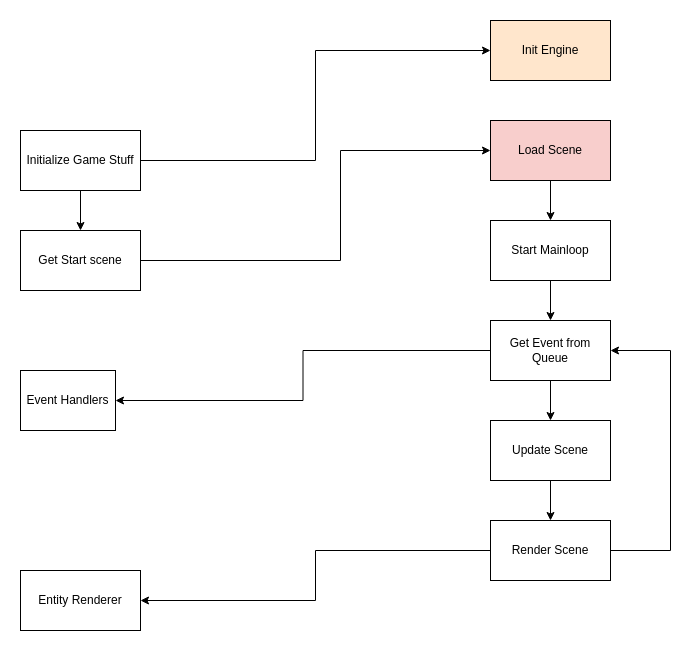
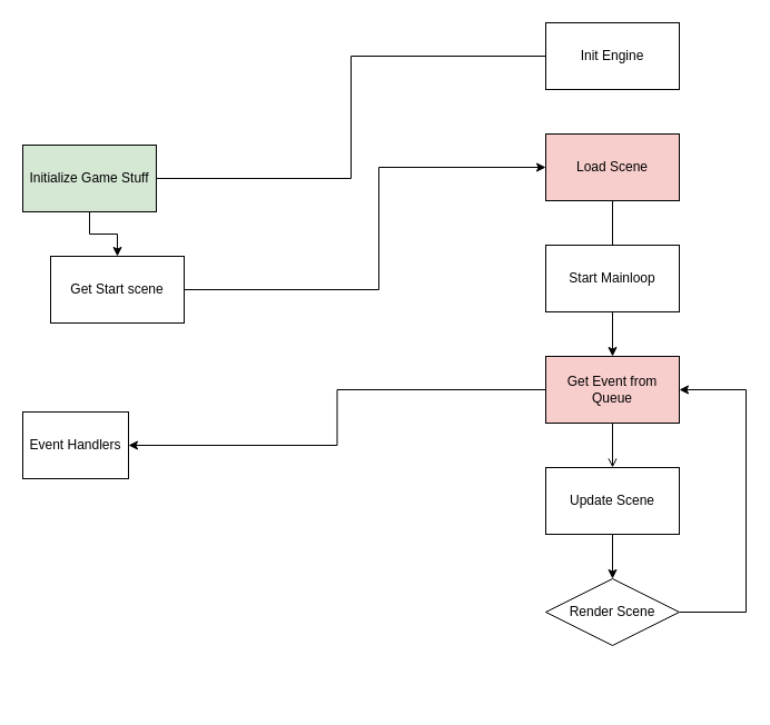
- <mxCell id="2" style="edgeStyle=orthogonalEdgeStyle;rounded=0;orthogonalLoop=1;jettySize=auto;html=1;entryX=0;entryY=0.5;entryDx=0;entryDy=0;" edge="1" parent="1" source="4" target="5"><mxGeometry relative="1" as="geometry" /></mxCell>
+ <mxCell id="2" style="edgeStyle=orthogonalEdgeStyle;rounded=0;orthogonalLoop=1;jettySize=auto;html=1;entryX=0;entryY=0.5;entryDx=0;entryDy=0;endArrow=none;" edge="1" parent="1" source="4" target="5"><mxGeometry relative="1" as="geometry" /></mxCell>
- <mxCell id="5" value="Init Engine" style="rounded=0;whiteSpace=wrap;html=1;fillColor=#ffe6cc;" vertex="1" parent="1"><mxGeometry x="490" y="20" width="120" height="60" as="geometry" /></mxCell>
+ <mxCell id="5" value="Init Engine" style="rounded=0;whiteSpace=wrap;html=1;" vertex="1" parent="1"><mxGeometry x="490" y="20" width="120" height="60" as="geometry" /></mxCell>
- <mxCell id="4" value="Initialize Game Stuff" style="rounded=0;whiteSpace=wrap;html=1;" vertex="1" parent="1"><mxGeometry x="20" y="130" width="120" height="60" as="geometry" /></mxCell>
+ <mxCell id="4" value="Initialize Game Stuff" style="rounded=0;whiteSpace=wrap;html=1;fillColor=#d5e8d4;" vertex="1" parent="1"><mxGeometry x="20" y="130" width="120" height="60" as="geometry" /></mxCell>
- <mxCell id="8" value="" style="edgeStyle=orthogonalEdgeStyle;rounded=0;orthogonalLoop=1;jettySize=auto;html=1;" edge="1" parent="1" source="9" target="11"><mxGeometry relative="1" as="geometry" /></mxCell>
+ <mxCell id="8" value="" style="edgeStyle=orthogonalEdgeStyle;rounded=0;orthogonalLoop=1;jettySize=auto;html=1;endArrow=none;" edge="1" parent="1" source="9" target="11"><mxGeometry relative="1" as="geometry" /></mxCell>
- <mxCell id="7" value="Get Start scene" style="rounded=0;whiteSpace=wrap;html=1;" vertex="1" parent="1"><mxGeometry x="20" y="230" width="120" height="60" as="geometry" /></mxCell>
+ <mxCell id="7" value="Get Start scene" style="rounded=0;whiteSpace=wrap;html=1;" vertex="1" parent="1"><mxGeometry x="45" y="230" width="120" height="60" as="geometry" /></mxCell>
- <mxCell id="14" value="Get Event from Queue" style="rounded=0;whiteSpace=wrap;html=1;" vertex="1" parent="1"><mxGeometry x="490" y="320" width="120" height="60" as="geometry" /></mxCell>
+ <mxCell id="14" value="Get Event from Queue" style="rounded=0;whiteSpace=wrap;html=1;fillColor=#f8cecc;" vertex="1" parent="1"><mxGeometry x="490" y="320" width="120" height="60" as="geometry" /></mxCell>
- <mxCell id="13" value="" style="edgeStyle=orthogonalEdgeStyle;rounded=0;orthogonalLoop=1;jettySize=auto;html=1;" edge="1" parent="1" source="14" target="17"><mxGeometry relative="1" as="geometry" /></mxCell>
+ <mxCell id="13" value="" style="edgeStyle=orthogonalEdgeStyle;rounded=0;orthogonalLoop=1;jettySize=auto;html=1;endArrow=open;" edge="1" parent="1" source="14" target="17"><mxGeometry relative="1" as="geometry" /></mxCell>
- <mxCell id="20" value="Render Scene" style="rounded=0;whiteSpace=wrap;html=1;" vertex="1" parent="1"><mxGeometry x="490" y="520" width="120" height="60" as="geometry" /></mxCell>
+ <mxCell id="20" value="Render Scene" style="rhombus;whiteSpace=wrap;html=1;" vertex="1" parent="1"><mxGeometry x="490" y="520" width="120" height="60" as="geometry" /></mxCell>
- <mxCell id="18" style="edgeStyle=orthogonalEdgeStyle;rounded=0;orthogonalLoop=1;jettySize=auto;html=1;entryX=1;entryY=0.5;entryDx=0;entryDy=0;" edge="1" parent="1" source="20" target="21"><mxGeometry relative="1" as="geometry" /></mxCell>
- <mxCell id="21" value="Entity Renderer" style="rounded=0;whiteSpace=wrap;html=1;" vertex="1" parent="1"><mxGeometry x="20" y="570" width="120" height="60" as="geometry" /></mxCell>
